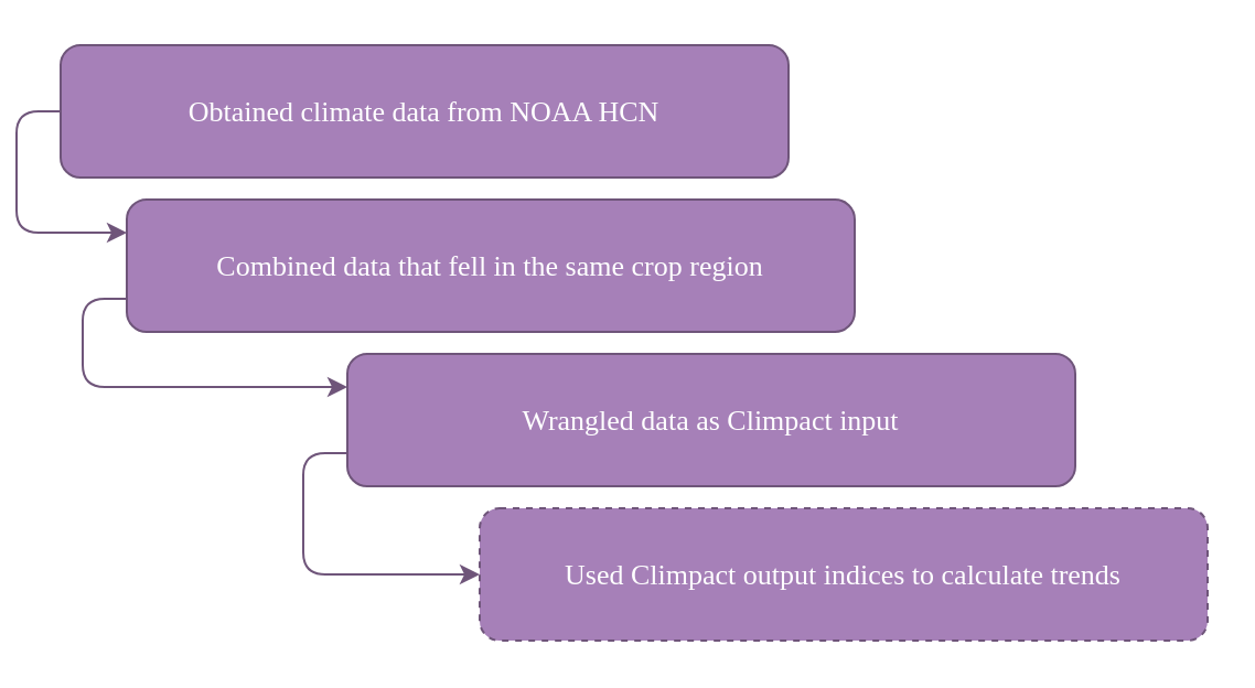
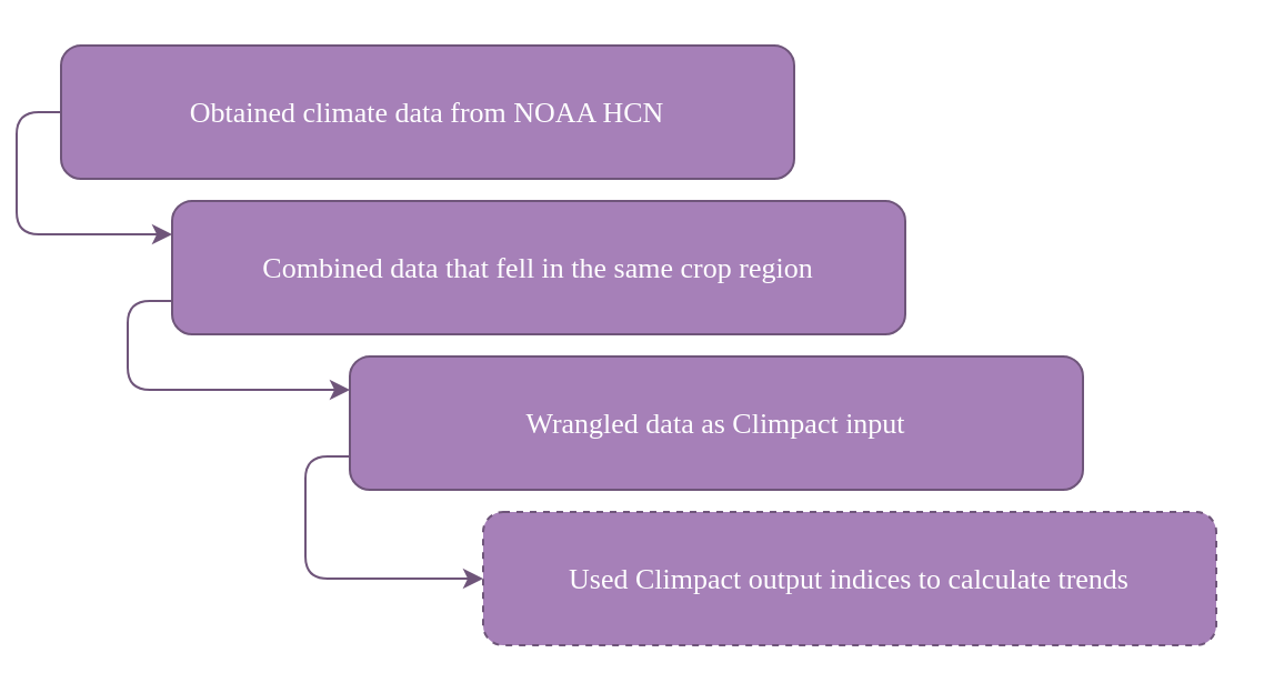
- <mxCell id="5" value="Combined data that fell in the same crop region" style="rounded=1;whiteSpace=wrap;html=1;fillColor=#A680B8;strokeColor=#6F557A;fontColor=#FFFFFF;fontFamily=Verdana;fontSize=13;" vertex="1" parent="1"><mxGeometry x="50" y="90" width="330" height="60" as="geometry" /></mxCell>
+ <mxCell id="5" value="Combined data that fell in the same crop region" style="rounded=1;whiteSpace=wrap;html=1;fillColor=#A680B8;strokeColor=#6F557A;fontColor=#FFFFFF;fontFamily=Verdana;fontSize=13;" vertex="1" parent="1"><mxGeometry x="70" y="90" width="330" height="60" as="geometry" /></mxCell>
